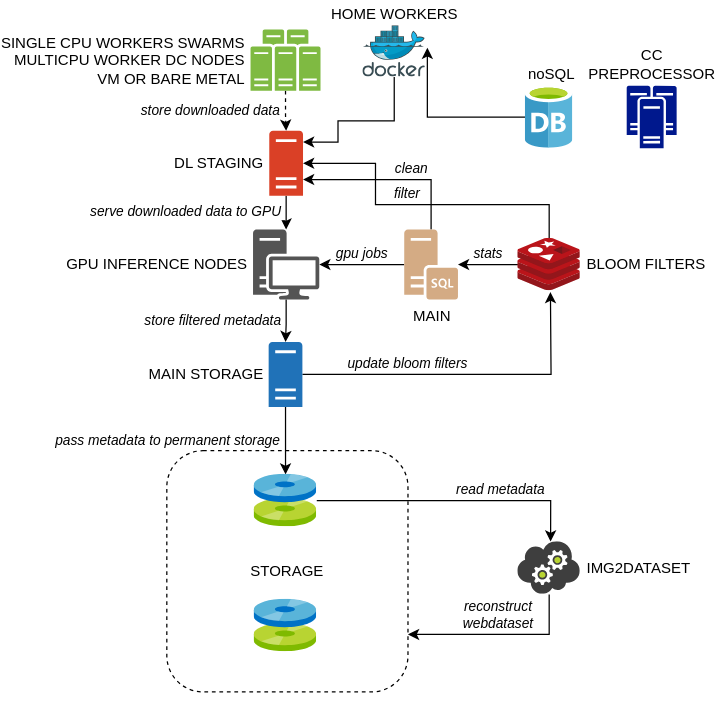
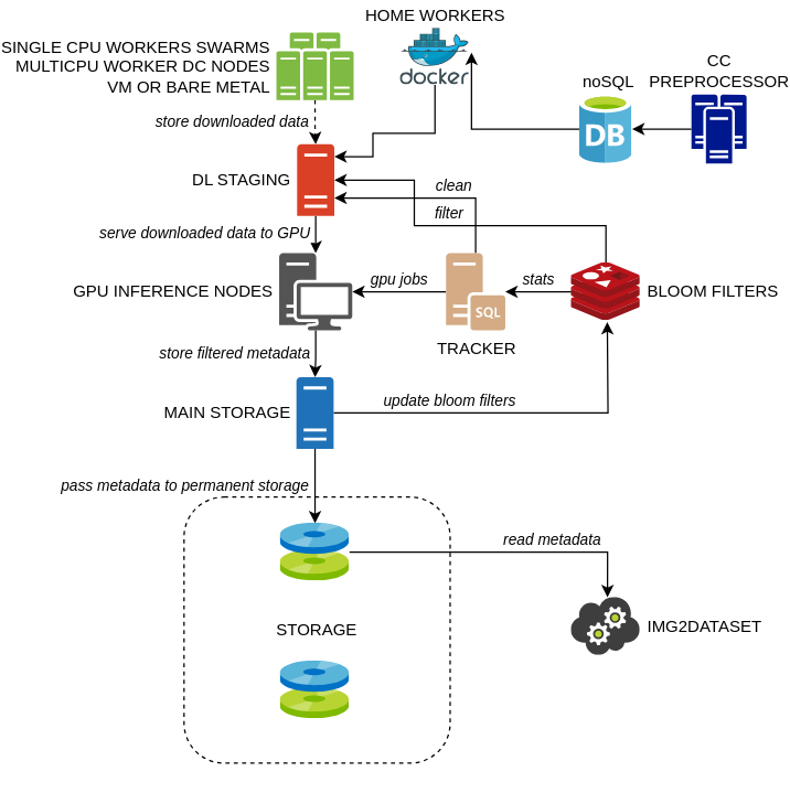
+ <mxCell id="27" style="edgeStyle=orthogonalEdgeStyle;rounded=0;orthogonalLoop=1;jettySize=auto;html=1;" parent="1" source="28" target="26" edge="1"><mxGeometry relative="1" as="geometry" /></mxCell>
- <mxCell id="24" value="MAIN" style="pointerEvents=1;shadow=0;dashed=0;html=1;strokeColor=none;labelPosition=center;verticalLabelPosition=bottom;verticalAlign=top;outlineConnect=0;align=center;shape=mxgraph.office.servers.sql_server;fillColor=#D4AB84;" parent="1" vertex="1"><mxGeometry x="210" y="183" width="43" height="56" as="geometry" /></mxCell>
+ <mxCell id="24" value="TRACKER" style="pointerEvents=1;shadow=0;dashed=0;html=1;strokeColor=none;labelPosition=center;verticalLabelPosition=bottom;verticalAlign=top;outlineConnect=0;align=center;shape=mxgraph.office.servers.sql_server;fillColor=#D4AB84;" parent="1" vertex="1"><mxGeometry x="210" y="183" width="43" height="56" as="geometry" /></mxCell>
- <mxCell id="19" value="reconstruct&lt;br&gt;webdataset" style="edgeStyle=orthogonalEdgeStyle;rounded=0;orthogonalLoop=1;jettySize=auto;html=1;labelPosition=center;verticalLabelPosition=top;align=center;verticalAlign=bottom;fontStyle=2" parent="1" source="20" target="21" edge="1"><mxGeometry relative="1" as="geometry"><Array as="points"><mxPoint x="326" y="507" /></Array></mxGeometry></mxCell>
